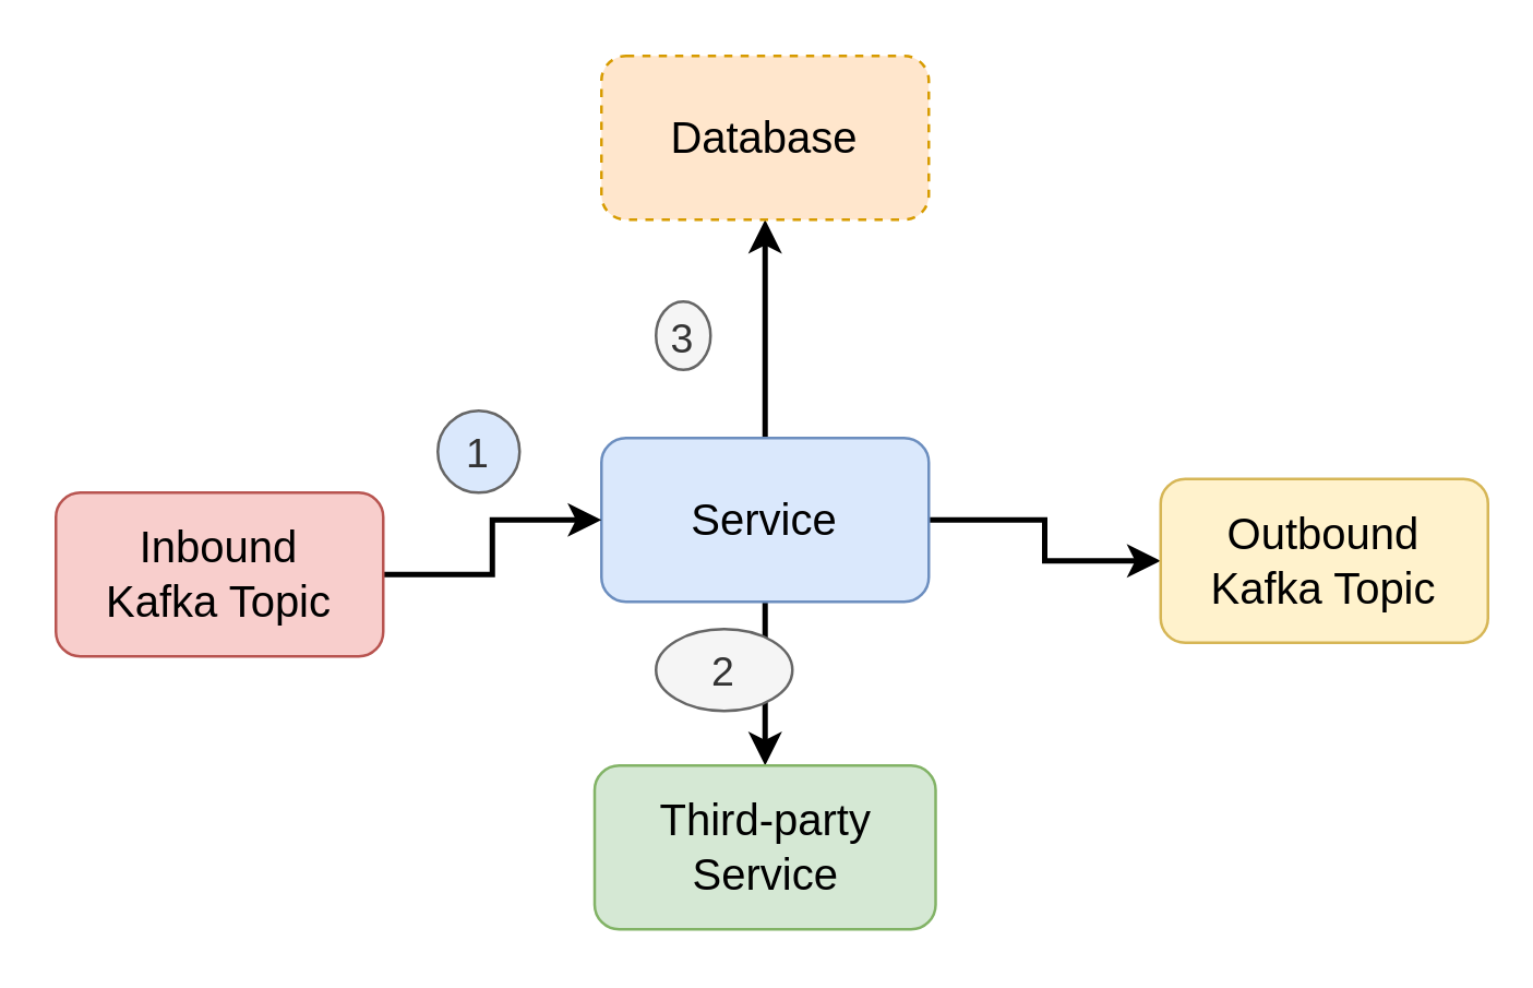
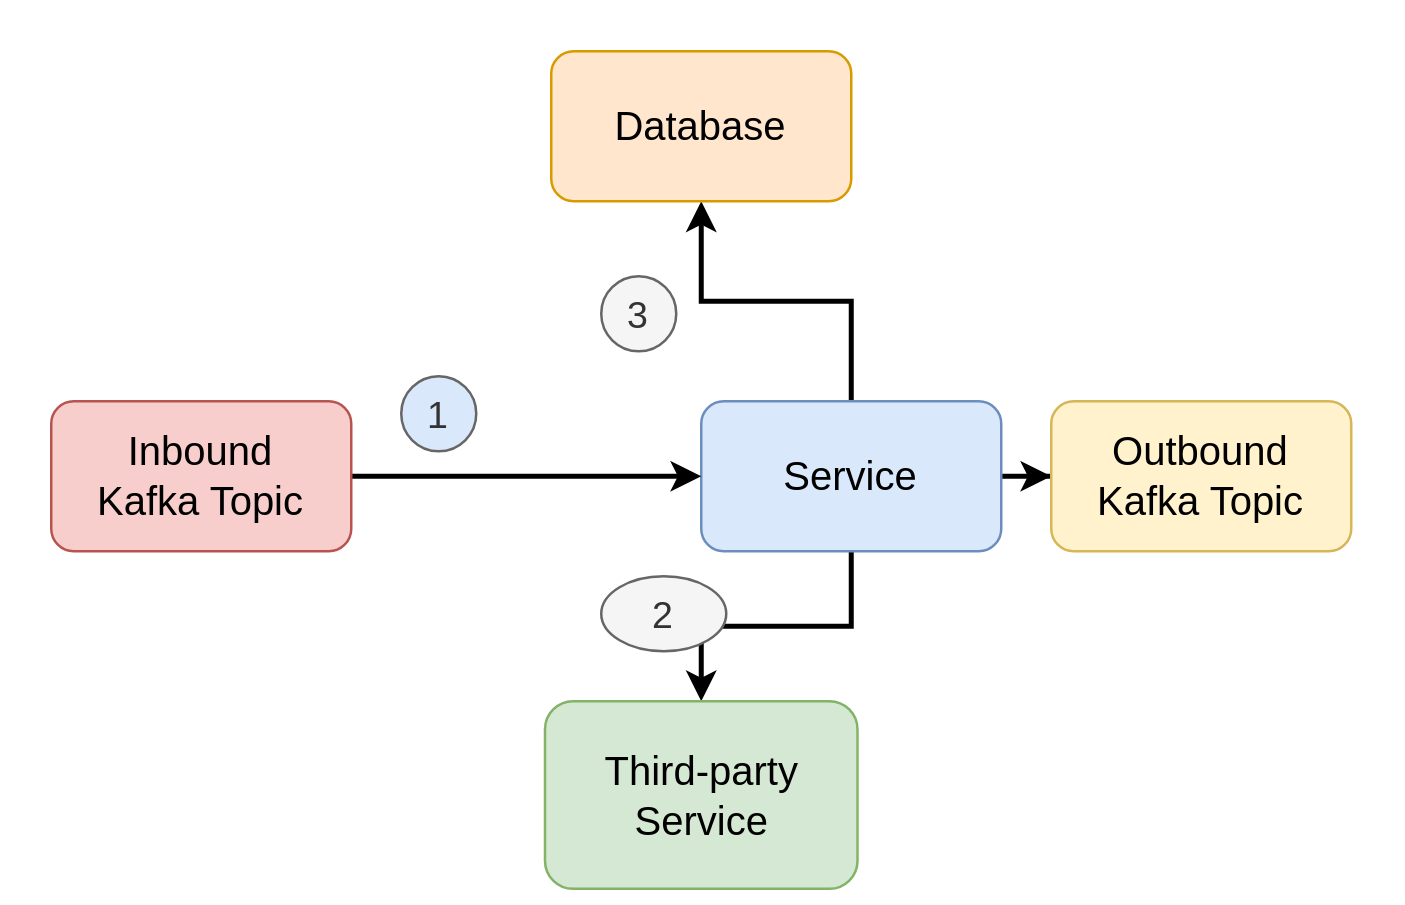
- <mxCell id="9" value="&lt;font style=&quot;font-size: 16px;&quot;&gt;Database&lt;br&gt;&lt;/font&gt;" style="rounded=1;whiteSpace=wrap;html=1;fillColor=#ffe6cc;strokeColor=#d79b00;dashed=1;" vertex="1" parent="1"><mxGeometry x="220" y="20" width="120" height="60" as="geometry" /></mxCell>
+ <mxCell id="9" value="&lt;font style=&quot;font-size: 16px;&quot;&gt;Database&lt;br&gt;&lt;/font&gt;" style="rounded=1;whiteSpace=wrap;html=1;fillColor=#ffe6cc;strokeColor=#d79b00;" vertex="1" parent="1"><mxGeometry x="220" y="20" width="120" height="60" as="geometry" /></mxCell>
- <mxCell id="13" value="&lt;font style=&quot;font-size: 15px;&quot;&gt;3&lt;/font&gt;" style="ellipse;whiteSpace=wrap;html=1;aspect=fixed;fillColor=#f5f5f5;fontColor=#333333;strokeColor=#666666;" vertex="1" parent="1"><mxGeometry x="240" y="110" width="20" height="25" as="geometry" /></mxCell>
+ <mxCell id="13" value="&lt;font style=&quot;font-size: 15px;&quot;&gt;3&lt;/font&gt;" style="ellipse;whiteSpace=wrap;html=1;aspect=fixed;fillColor=#f5f5f5;fontColor=#333333;strokeColor=#666666;" vertex="1" parent="1"><mxGeometry x="240" y="110" width="30" height="30" as="geometry" /></mxCell>
- <mxCell id="5" value="&lt;font style=&quot;font-size: 16px;&quot;&gt;Service&lt;/font&gt;" style="rounded=1;whiteSpace=wrap;html=1;fillColor=#dae8fc;strokeColor=#6c8ebf;" vertex="1" parent="1"><mxGeometry x="220" y="160" width="120" height="60" as="geometry" /></mxCell>
+ <mxCell id="5" value="&lt;font style=&quot;font-size: 16px;&quot;&gt;Service&lt;/font&gt;" style="rounded=1;whiteSpace=wrap;html=1;fillColor=#dae8fc;strokeColor=#6c8ebf;" vertex="1" parent="1"><mxGeometry x="280" y="160" width="120" height="60" as="geometry" /></mxCell>
- <mxCell id="8" value="&lt;font style=&quot;font-size: 16px;&quot;&gt;Outbound&lt;br&gt;Kafka Topic&lt;br&gt;&lt;/font&gt;" style="rounded=1;whiteSpace=wrap;html=1;fillColor=#fff2cc;strokeColor=#d6b656;" vertex="1" parent="1"><mxGeometry x="425" y="175" width="120" height="60" as="geometry" /></mxCell>
+ <mxCell id="8" value="&lt;font style=&quot;font-size: 16px;&quot;&gt;Outbound&lt;br&gt;Kafka Topic&lt;br&gt;&lt;/font&gt;" style="rounded=1;whiteSpace=wrap;html=1;fillColor=#fff2cc;strokeColor=#d6b656;" vertex="1" parent="1"><mxGeometry x="420" y="160" width="120" height="60" as="geometry" /></mxCell>
- <mxCell id="7" value="&lt;font style=&quot;font-size: 16px;&quot;&gt;Inbound&lt;br&gt;Kafka Topic&lt;br&gt;&lt;/font&gt;" style="rounded=1;whiteSpace=wrap;html=1;fillColor=#f8cecc;strokeColor=#b85450;" vertex="1" parent="1"><mxGeometry x="20" y="180" width="120" height="60" as="geometry" /></mxCell>
+ <mxCell id="7" value="&lt;font style=&quot;font-size: 16px;&quot;&gt;Inbound&lt;br&gt;Kafka Topic&lt;br&gt;&lt;/font&gt;" style="rounded=1;whiteSpace=wrap;html=1;fillColor=#f8cecc;strokeColor=#b85450;" vertex="1" parent="1"><mxGeometry x="20" y="160" width="120" height="60" as="geometry" /></mxCell>
- <mxCell id="10" value="&lt;font style=&quot;font-size: 16px;&quot;&gt;Third-party&lt;br&gt;Service&lt;br&gt;&lt;/font&gt;" style="rounded=1;whiteSpace=wrap;html=1;fillColor=#d5e8d4;strokeColor=#82b366;" vertex="1" parent="1"><mxGeometry x="217.5" y="280" width="125" height="60" as="geometry" /></mxCell>
+ <mxCell id="10" value="&lt;font style=&quot;font-size: 16px;&quot;&gt;Third-party&lt;br&gt;Service&lt;br&gt;&lt;/font&gt;" style="rounded=1;whiteSpace=wrap;html=1;fillColor=#d5e8d4;strokeColor=#82b366;" vertex="1" parent="1"><mxGeometry x="217.5" y="280" width="125" height="75" as="geometry" /></mxCell>
